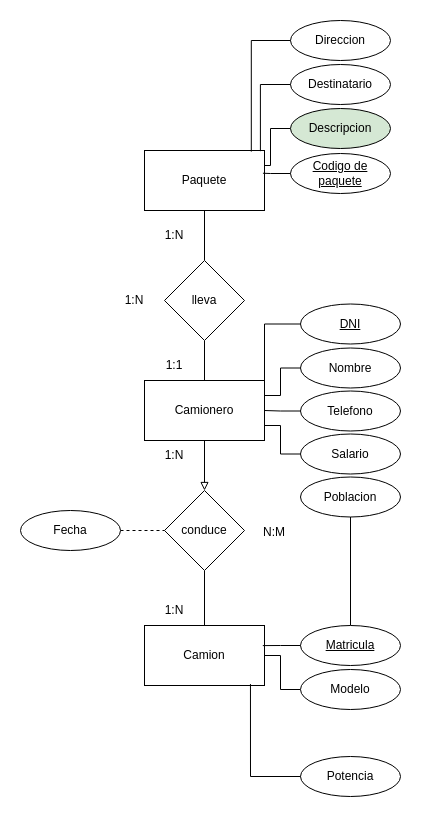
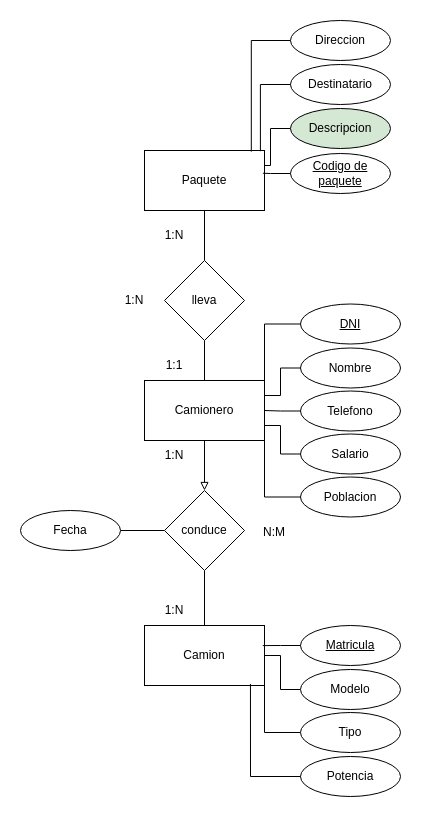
- <mxCell id="32" style="edgeStyle=orthogonalEdgeStyle;rounded=0;orthogonalLoop=1;jettySize=auto;html=1;entryX=0;entryY=0.5;entryDx=0;entryDy=0;endArrow=none;endFill=0;dashed=1;" edge="1" parent="1" source="33" target="10"><mxGeometry relative="1" as="geometry" /></mxCell>
+ <mxCell id="32" style="edgeStyle=orthogonalEdgeStyle;rounded=0;orthogonalLoop=1;jettySize=auto;html=1;entryX=0;entryY=0.5;entryDx=0;entryDy=0;endArrow=none;endFill=0;" edge="1" parent="1" source="33" target="10"><mxGeometry relative="1" as="geometry" /></mxCell>
- <mxCell id="24" style="edgeStyle=orthogonalEdgeStyle;rounded=0;orthogonalLoop=1;jettySize=auto;html=1;endArrow=none;endFill=0;" edge="1" parent="1" source="25" target="26"><mxGeometry relative="1" as="geometry" /></mxCell>
+ <mxCell id="24" style="edgeStyle=orthogonalEdgeStyle;rounded=0;orthogonalLoop=1;jettySize=auto;html=1;entryX=1;entryY=1;entryDx=0;entryDy=0;endArrow=none;endFill=0;" edge="1" parent="1" source="25" target="5"><mxGeometry relative="1" as="geometry" /></mxCell>
+ <mxCell id="29" style="edgeStyle=orthogonalEdgeStyle;rounded=0;orthogonalLoop=1;jettySize=auto;html=1;entryX=1;entryY=1;entryDx=0;entryDy=0;endArrow=none;endFill=0;" edge="1" parent="1" source="30" target="6"><mxGeometry relative="1" as="geometry" /></mxCell>
+ <mxCell id="30" value="Tipo" style="ellipse;whiteSpace=wrap;html=1;" parent="1" vertex="1"><mxGeometry x="300" y="712" width="100" height="40" as="geometry" /></mxCell>
